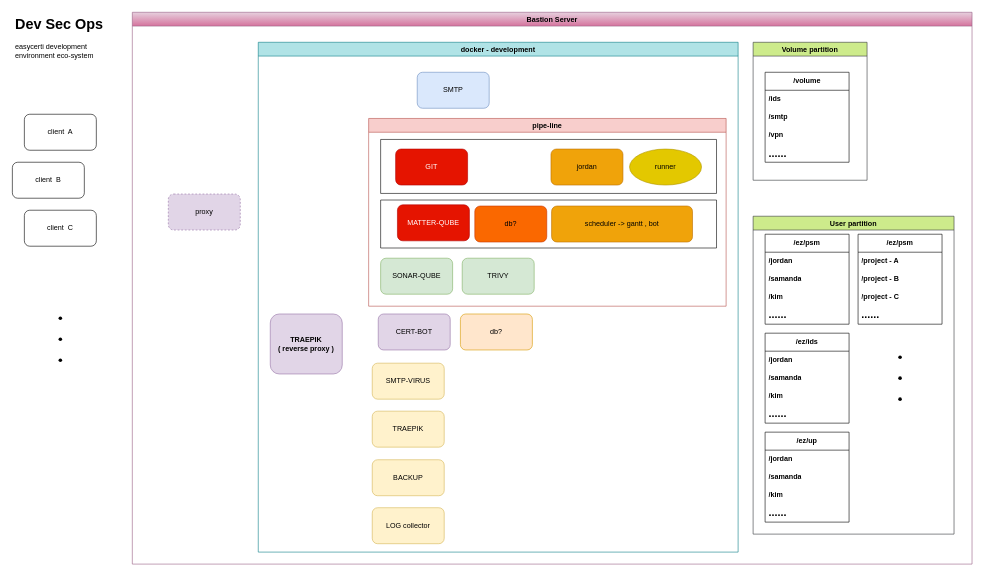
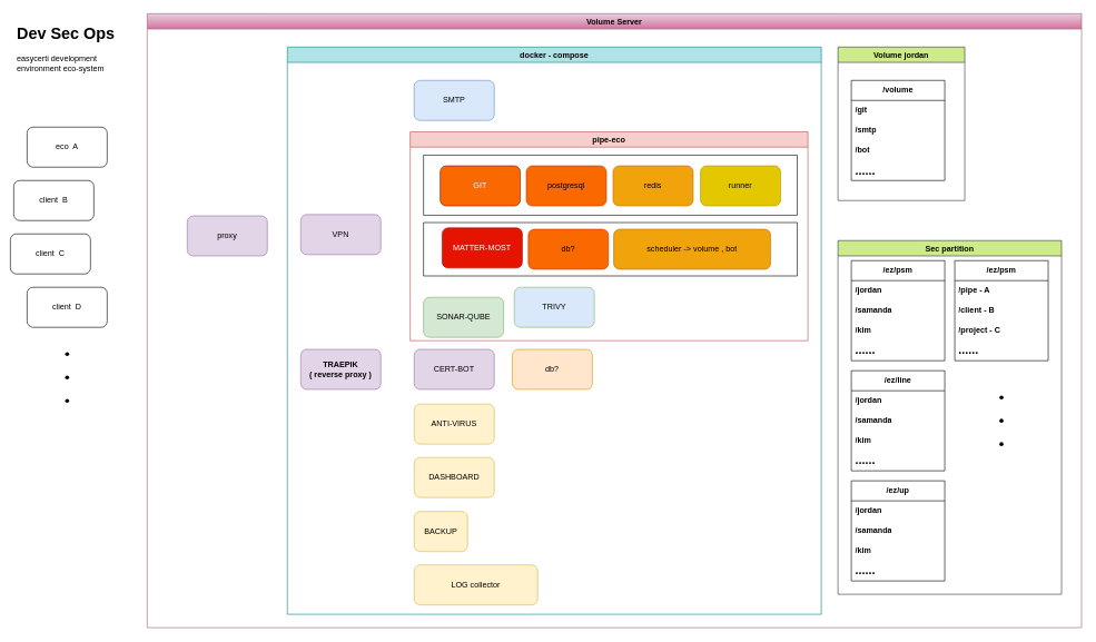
- <mxCell id="4" value="Bastion Server" style="swimlane;whiteSpace=wrap;html=1;fillColor=#e6d0de;strokeColor=#996185;gradientColor=#d5739d;" parent="1" vertex="1"><mxGeometry x="220" y="20" width="1400" height="920" as="geometry" /></mxCell>
+ <mxCell id="4" value="Volume Server" style="swimlane;whiteSpace=wrap;html=1;fillColor=#e6d0de;strokeColor=#996185;gradientColor=#d5739d;" parent="1" vertex="1"><mxGeometry x="220" y="20" width="1400" height="920" as="geometry" /></mxCell>
- <mxCell id="3" value="&lt;h1&gt;Dev Sec Ops&lt;/h1&gt;&lt;p&gt;easycerti development environment eco-system&lt;/p&gt;" style="text;html=1;strokeColor=none;fillColor=none;spacing=5;spacingTop=-20;whiteSpace=wrap;overflow=hidden;rounded=0;" parent="1" vertex="1"><mxGeometry x="20" y="20" width="190" height="120" as="geometry" /></mxCell>
+ <mxCell id="3" value="&lt;h1&gt;Dev Sec Ops&lt;/h1&gt;&lt;p&gt;easycerti development environment eco-system&lt;/p&gt;" style="text;html=1;strokeColor=none;fillColor=none;spacing=5;spacingTop=-20;whiteSpace=wrap;overflow=hidden;rounded=0;" parent="1" vertex="1"><mxGeometry x="20" y="30" width="190" height="120" as="geometry" /></mxCell>
- <mxCell id="5" value="docker - development" style="swimlane;whiteSpace=wrap;html=1;fillColor=#b0e3e6;strokeColor=#0e8088;" parent="4" vertex="1"><mxGeometry x="210" y="50" width="800" height="850" as="geometry" /></mxCell>
+ <mxCell id="5" value="docker - compose" style="swimlane;whiteSpace=wrap;html=1;fillColor=#b0e3e6;strokeColor=#0e8088;" parent="4" vertex="1"><mxGeometry x="210" y="50" width="800" height="850" as="geometry" /></mxCell>
- <mxCell id="28" value="Volume partition" style="swimlane;whiteSpace=wrap;html=1;fillColor=#cdeb8b;strokeColor=#36393d;" parent="4" vertex="1"><mxGeometry x="1035" y="50" width="190" height="230" as="geometry" /></mxCell>
+ <mxCell id="28" value="Volume jordan" style="swimlane;whiteSpace=wrap;html=1;fillColor=#cdeb8b;strokeColor=#36393d;" parent="4" vertex="1"><mxGeometry x="1035" y="50" width="190" height="230" as="geometry" /></mxCell>
- <mxCell id="12" value="SMTP" style="rounded=1;whiteSpace=wrap;html=1;fillColor=#dae8fc;strokeColor=#6c8ebf;" parent="5" vertex="1"><mxGeometry x="265" y="50" width="120" height="60" as="geometry" /></mxCell>
+ <mxCell id="12" value="SMTP" style="rounded=1;whiteSpace=wrap;html=1;fillColor=#dae8fc;strokeColor=#6c8ebf;" parent="5" vertex="1"><mxGeometry x="190" y="50" width="120" height="60" as="geometry" /></mxCell>
- <mxCell id="30" value="&lt;b&gt;/ids&lt;/b&gt;" style="text;strokeColor=none;fillColor=none;align=left;verticalAlign=middle;spacingLeft=4;spacingRight=4;overflow=hidden;points=[[0,0.5],[1,0.5]];portConstraint=eastwest;rotatable=0;whiteSpace=wrap;html=1;" parent="29" vertex="1"><mxGeometry y="30" width="140" height="30" as="geometry" /></mxCell>
+ <mxCell id="30" value="&lt;b&gt;/git&lt;/b&gt;" style="text;strokeColor=none;fillColor=none;align=left;verticalAlign=middle;spacingLeft=4;spacingRight=4;overflow=hidden;points=[[0,0.5],[1,0.5]];portConstraint=eastwest;rotatable=0;whiteSpace=wrap;html=1;" parent="29" vertex="1"><mxGeometry y="30" width="140" height="30" as="geometry" /></mxCell>
- <mxCell id="17" value="pipe-line" style="swimlane;whiteSpace=wrap;html=1;fillColor=#f8cecc;strokeColor=#b85450;" parent="5" vertex="1"><mxGeometry x="184" y="127" width="596" height="313" as="geometry" /></mxCell>
+ <mxCell id="17" value="pipe-eco" style="swimlane;whiteSpace=wrap;html=1;fillColor=#f8cecc;strokeColor=#b85450;" parent="5" vertex="1"><mxGeometry x="184" y="127" width="596" height="313" as="geometry" /></mxCell>
- <mxCell id="2" value="client&amp;nbsp; A" style="rounded=1;whiteSpace=wrap;html=1;" parent="1" vertex="1"><mxGeometry x="40" y="190" width="120" height="60" as="geometry" /></mxCell>
+ <mxCell id="2" value="eco&amp;nbsp; A" style="rounded=1;whiteSpace=wrap;html=1;" parent="1" vertex="1"><mxGeometry x="40" y="190" width="120" height="60" as="geometry" /></mxCell>
- <mxCell id="32" value="&lt;b&gt;/vpn&lt;/b&gt;" style="text;strokeColor=none;fillColor=none;align=left;verticalAlign=middle;spacingLeft=4;spacingRight=4;overflow=hidden;points=[[0,0.5],[1,0.5]];portConstraint=eastwest;rotatable=0;whiteSpace=wrap;html=1;" parent="29" vertex="1"><mxGeometry y="90" width="140" height="30" as="geometry" /></mxCell>
+ <mxCell id="32" value="&lt;b&gt;/bot&lt;/b&gt;" style="text;strokeColor=none;fillColor=none;align=left;verticalAlign=middle;spacingLeft=4;spacingRight=4;overflow=hidden;points=[[0,0.5],[1,0.5]];portConstraint=eastwest;rotatable=0;whiteSpace=wrap;html=1;" parent="29" vertex="1"><mxGeometry y="90" width="140" height="30" as="geometry" /></mxCell>
- <mxCell id="11" value="GIT" style="rounded=1;whiteSpace=wrap;html=1;fillColor=#e51400;fontColor=#ffffff;strokeColor=#B20000;" parent="5" vertex="1"><mxGeometry x="229" y="178" width="120" height="60" as="geometry" /></mxCell>
+ <mxCell id="11" value="GIT" style="rounded=1;whiteSpace=wrap;html=1;fillColor=#fa6800;fontColor=#ffffff;strokeColor=#B20000;" parent="5" vertex="1"><mxGeometry x="229" y="178" width="120" height="60" as="geometry" /></mxCell>
+ <mxCell id="14" value="postgresql" style="rounded=1;whiteSpace=wrap;html=1;fillColor=#fa6800;fontColor=#000000;strokeColor=#C73500;" parent="5" vertex="1"><mxGeometry x="358" y="178" width="120" height="60" as="geometry" /></mxCell>
- <mxCell id="15" value="jordan" style="rounded=1;whiteSpace=wrap;html=1;fillColor=#f0a30a;fontColor=#000000;strokeColor=#BD7000;" parent="5" vertex="1"><mxGeometry x="488" y="178" width="120" height="60" as="geometry" /></mxCell>
+ <mxCell id="15" value="redis" style="rounded=1;whiteSpace=wrap;html=1;fillColor=#f0a30a;fontColor=#000000;strokeColor=#BD7000;" parent="5" vertex="1"><mxGeometry x="488" y="178" width="120" height="60" as="geometry" /></mxCell>
- <mxCell id="22" value="runner" style="ellipse;whiteSpace=wrap;html=1;fillColor=#e3c800;fontColor=#000000;strokeColor=#B09500;" parent="21" vertex="1"><mxGeometry x="415" y="16" width="120" height="60" as="geometry" /></mxCell>
+ <mxCell id="22" value="runner" style="rounded=1;whiteSpace=wrap;html=1;fillColor=#e3c800;fontColor=#000000;strokeColor=#B09500;" parent="21" vertex="1"><mxGeometry x="415" y="16" width="120" height="60" as="geometry" /></mxCell>
+ <mxCell id="9" value="VPN" style="rounded=1;whiteSpace=wrap;html=1;fillColor=#e1d5e7;strokeColor=#9673a6;" parent="5" vertex="1"><mxGeometry x="20" y="251" width="120" height="60" as="geometry" /></mxCell>
- <mxCell id="27" value="proxy" style="rounded=1;whiteSpace=wrap;html=1;fillColor=#e1d5e7;strokeColor=#9673a6;dashed=1;" parent="4" vertex="1"><mxGeometry x="60" y="303" width="120" height="60" as="geometry" /></mxCell>
+ <mxCell id="27" value="proxy" style="rounded=1;whiteSpace=wrap;html=1;fillColor=#e1d5e7;strokeColor=#9673a6;" parent="4" vertex="1"><mxGeometry x="60" y="303" width="120" height="60" as="geometry" /></mxCell>
- <mxCell id="13" value="MATTER-QUBE" style="rounded=1;whiteSpace=wrap;html=1;fillColor=#e51400;fontColor=#ffffff;strokeColor=#B20000;" parent="5" vertex="1"><mxGeometry x="232" y="271" width="120" height="60" as="geometry" /></mxCell>
+ <mxCell id="13" value="MATTER-MOST" style="rounded=1;whiteSpace=wrap;html=1;fillColor=#e51400;fontColor=#ffffff;strokeColor=#B20000;" parent="5" vertex="1"><mxGeometry x="232" y="271" width="120" height="60" as="geometry" /></mxCell>
- <mxCell id="19" value="scheduler -&amp;gt; gantt , bot" style="rounded=1;whiteSpace=wrap;html=1;fillColor=#f0a30a;fontColor=#000000;strokeColor=#BD7000;" parent="18" vertex="1"><mxGeometry x="285" y="10" width="235" height="60" as="geometry" /></mxCell>
+ <mxCell id="19" value="scheduler -&amp;gt; volume , bot" style="rounded=1;whiteSpace=wrap;html=1;fillColor=#f0a30a;fontColor=#000000;strokeColor=#BD7000;" parent="18" vertex="1"><mxGeometry x="285" y="10" width="235" height="60" as="geometry" /></mxCell>
- <mxCell id="34" value="User partition" style="swimlane;whiteSpace=wrap;html=1;fillColor=#cdeb8b;strokeColor=#36393d;" parent="4" vertex="1"><mxGeometry x="1035" y="340" width="335" height="530" as="geometry" /></mxCell>
+ <mxCell id="34" value="Sec partition" style="swimlane;whiteSpace=wrap;html=1;fillColor=#cdeb8b;strokeColor=#36393d;" parent="4" vertex="1"><mxGeometry x="1035" y="340" width="335" height="530" as="geometry" /></mxCell>
- <mxCell id="59" value="client&amp;nbsp; C" style="rounded=1;whiteSpace=wrap;html=1;" parent="1" vertex="1"><mxGeometry x="40" y="350" width="120" height="60" as="geometry" /></mxCell>
+ <mxCell id="59" value="client&amp;nbsp; C" style="rounded=1;whiteSpace=wrap;html=1;" parent="1" vertex="1"><mxGeometry x="15" y="350" width="120" height="60" as="geometry" /></mxCell>
- <mxCell id="51" value="&lt;b&gt;/project - A&lt;/b&gt;" style="text;strokeColor=none;fillColor=none;align=left;verticalAlign=middle;spacingLeft=4;spacingRight=4;overflow=hidden;points=[[0,0.5],[1,0.5]];portConstraint=eastwest;rotatable=0;whiteSpace=wrap;html=1;" parent="50" vertex="1"><mxGeometry y="30" width="140" height="30" as="geometry" /></mxCell>
+ <mxCell id="51" value="&lt;b&gt;/pipe - A&lt;/b&gt;" style="text;strokeColor=none;fillColor=none;align=left;verticalAlign=middle;spacingLeft=4;spacingRight=4;overflow=hidden;points=[[0,0.5],[1,0.5]];portConstraint=eastwest;rotatable=0;whiteSpace=wrap;html=1;" parent="50" vertex="1"><mxGeometry y="30" width="140" height="30" as="geometry" /></mxCell>
+ <mxCell id="58" value="client&amp;nbsp; D" style="rounded=1;whiteSpace=wrap;html=1;" parent="1" vertex="1"><mxGeometry x="40" y="430" width="120" height="60" as="geometry" /></mxCell>
- <mxCell id="23" value="SONAR-QUBE" style="rounded=1;whiteSpace=wrap;html=1;fillColor=#d5e8d4;strokeColor=#82b366;" parent="17" vertex="1"><mxGeometry x="20" y="233" width="120" height="60" as="geometry" /></mxCell>
+ <mxCell id="23" value="SONAR-QUBE" style="rounded=1;whiteSpace=wrap;html=1;fillColor=#d5e8d4;strokeColor=#82b366;" parent="17" vertex="1"><mxGeometry x="20" y="248" width="120" height="60" as="geometry" /></mxCell>
- <mxCell id="24" value="TRIVY" style="rounded=1;whiteSpace=wrap;html=1;fillColor=#d5e8d4;strokeColor=#82b366;" parent="17" vertex="1"><mxGeometry x="156" y="233" width="120" height="60" as="geometry" /></mxCell>
+ <mxCell id="24" value="TRIVY" style="rounded=1;whiteSpace=wrap;html=1;fillColor=#dae8fc;strokeColor=#82b366;" parent="17" vertex="1"><mxGeometry x="156" y="233" width="120" height="60" as="geometry" /></mxCell>
- <mxCell id="52" value="&lt;b style=&quot;border-color: var(--border-color);&quot;&gt;/project - B&lt;/b&gt;" style="text;strokeColor=none;fillColor=none;align=left;verticalAlign=middle;spacingLeft=4;spacingRight=4;overflow=hidden;points=[[0,0.5],[1,0.5]];portConstraint=eastwest;rotatable=0;whiteSpace=wrap;html=1;" parent="50" vertex="1"><mxGeometry y="60" width="140" height="30" as="geometry" /></mxCell>
+ <mxCell id="52" value="&lt;b style=&quot;border-color: var(--border-color);&quot;&gt;/client - B&lt;/b&gt;" style="text;strokeColor=none;fillColor=none;align=left;verticalAlign=middle;spacingLeft=4;spacingRight=4;overflow=hidden;points=[[0,0.5],[1,0.5]];portConstraint=eastwest;rotatable=0;whiteSpace=wrap;html=1;" parent="50" vertex="1"><mxGeometry y="60" width="140" height="30" as="geometry" /></mxCell>
- <mxCell id="6" value="CERT-BOT" style="rounded=1;whiteSpace=wrap;html=1;fillColor=#e1d5e7;strokeColor=#9673a6;" parent="5" vertex="1"><mxGeometry x="200" y="453" width="120" height="60" as="geometry" /></mxCell>
+ <mxCell id="6" value="CERT-BOT" style="rounded=1;whiteSpace=wrap;html=1;fillColor=#e1d5e7;strokeColor=#9673a6;" parent="5" vertex="1"><mxGeometry x="190" y="453" width="120" height="60" as="geometry" /></mxCell>
- <mxCell id="40" value="&lt;b&gt;/ez/ids&lt;/b&gt;" style="swimlane;fontStyle=0;childLayout=stackLayout;horizontal=1;startSize=30;horizontalStack=0;resizeParent=1;resizeParentMax=0;resizeLast=0;collapsible=1;marginBottom=0;whiteSpace=wrap;html=1;" parent="34" vertex="1"><mxGeometry x="20" y="195" width="140" height="150" as="geometry" /></mxCell>
+ <mxCell id="40" value="&lt;b&gt;/ez/line&lt;/b&gt;" style="swimlane;fontStyle=0;childLayout=stackLayout;horizontal=1;startSize=30;horizontalStack=0;resizeParent=1;resizeParentMax=0;resizeLast=0;collapsible=1;marginBottom=0;whiteSpace=wrap;html=1;" parent="34" vertex="1"><mxGeometry x="20" y="195" width="140" height="150" as="geometry" /></mxCell>
- <mxCell id="7" value="&lt;b&gt;TRAEPIK&lt;br&gt;( reverse proxy )&lt;/b&gt;" style="rounded=1;whiteSpace=wrap;html=1;fillColor=#e1d5e7;strokeColor=#9673a6;" parent="5" vertex="1"><mxGeometry x="20" y="453" width="120" height="100" as="geometry" /></mxCell>
+ <mxCell id="7" value="&lt;b&gt;TRAEPIK&lt;br&gt;( reverse proxy )&lt;/b&gt;" style="rounded=1;whiteSpace=wrap;html=1;fillColor=#e1d5e7;strokeColor=#9673a6;" parent="5" vertex="1"><mxGeometry x="20" y="453" width="120" height="60" as="geometry" /></mxCell>
- <mxCell id="8" value="SMTP-VIRUS" style="rounded=1;whiteSpace=wrap;html=1;fillColor=#fff2cc;strokeColor=#d6b656;" parent="5" vertex="1"><mxGeometry x="190" y="535" width="120" height="60" as="geometry" /></mxCell>
+ <mxCell id="8" value="ANTI-VIRUS" style="rounded=1;whiteSpace=wrap;html=1;fillColor=#fff2cc;strokeColor=#d6b656;" parent="5" vertex="1"><mxGeometry x="190" y="535" width="120" height="60" as="geometry" /></mxCell>
- <mxCell id="10" value="TRAEPIK" style="rounded=1;whiteSpace=wrap;html=1;fillColor=#fff2cc;strokeColor=#d6b656;" parent="5" vertex="1"><mxGeometry x="190" y="615" width="120" height="60" as="geometry" /></mxCell>
+ <mxCell id="10" value="DASHBOARD" style="rounded=1;whiteSpace=wrap;html=1;fillColor=#fff2cc;strokeColor=#d6b656;" parent="5" vertex="1"><mxGeometry x="190" y="615" width="120" height="60" as="geometry" /></mxCell>
- <mxCell id="25" value="BACKUP" style="rounded=1;whiteSpace=wrap;html=1;fillColor=#fff2cc;strokeColor=#d6b656;" parent="5" vertex="1"><mxGeometry x="190" y="696" width="120" height="60" as="geometry" /></mxCell>
+ <mxCell id="25" value="BACKUP" style="rounded=1;whiteSpace=wrap;html=1;fillColor=#fff2cc;strokeColor=#d6b656;" parent="5" vertex="1"><mxGeometry x="190" y="696" width="80" height="60" as="geometry" /></mxCell>
- <mxCell id="26" value="LOG collector" style="rounded=1;whiteSpace=wrap;html=1;fillColor=#fff2cc;strokeColor=#d6b656;" parent="5" vertex="1"><mxGeometry x="190" y="776" width="120" height="60" as="geometry" /></mxCell>
+ <mxCell id="26" value="LOG collector" style="rounded=1;whiteSpace=wrap;html=1;fillColor=#fff2cc;strokeColor=#d6b656;" parent="5" vertex="1"><mxGeometry x="190" y="776" width="185" height="60" as="geometry" /></mxCell>
